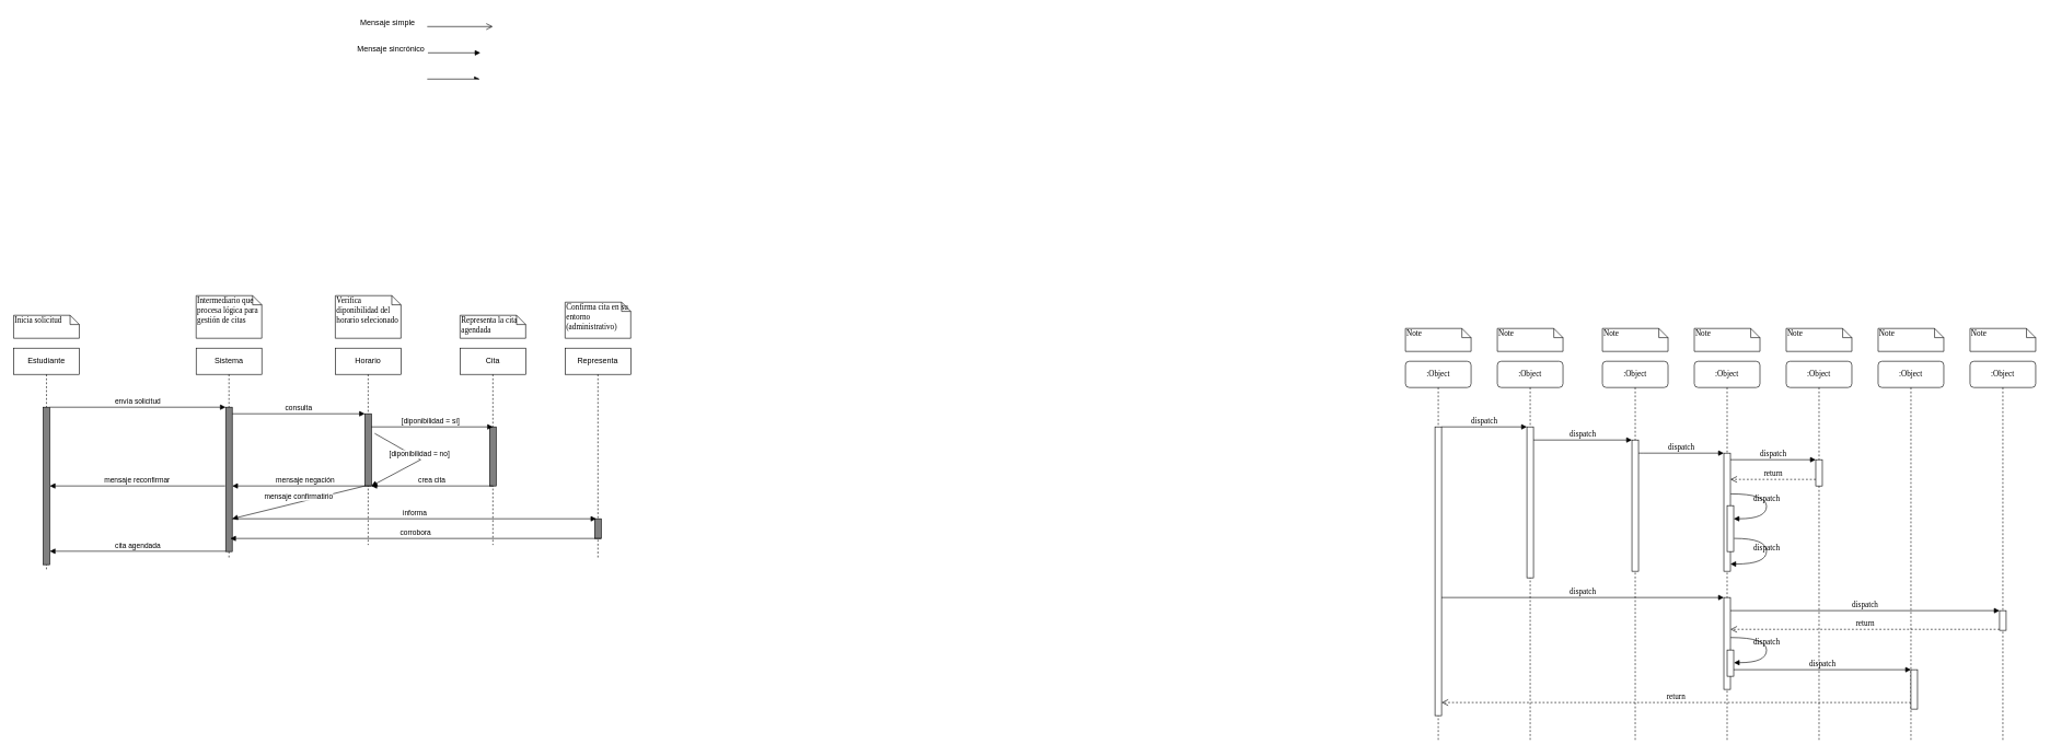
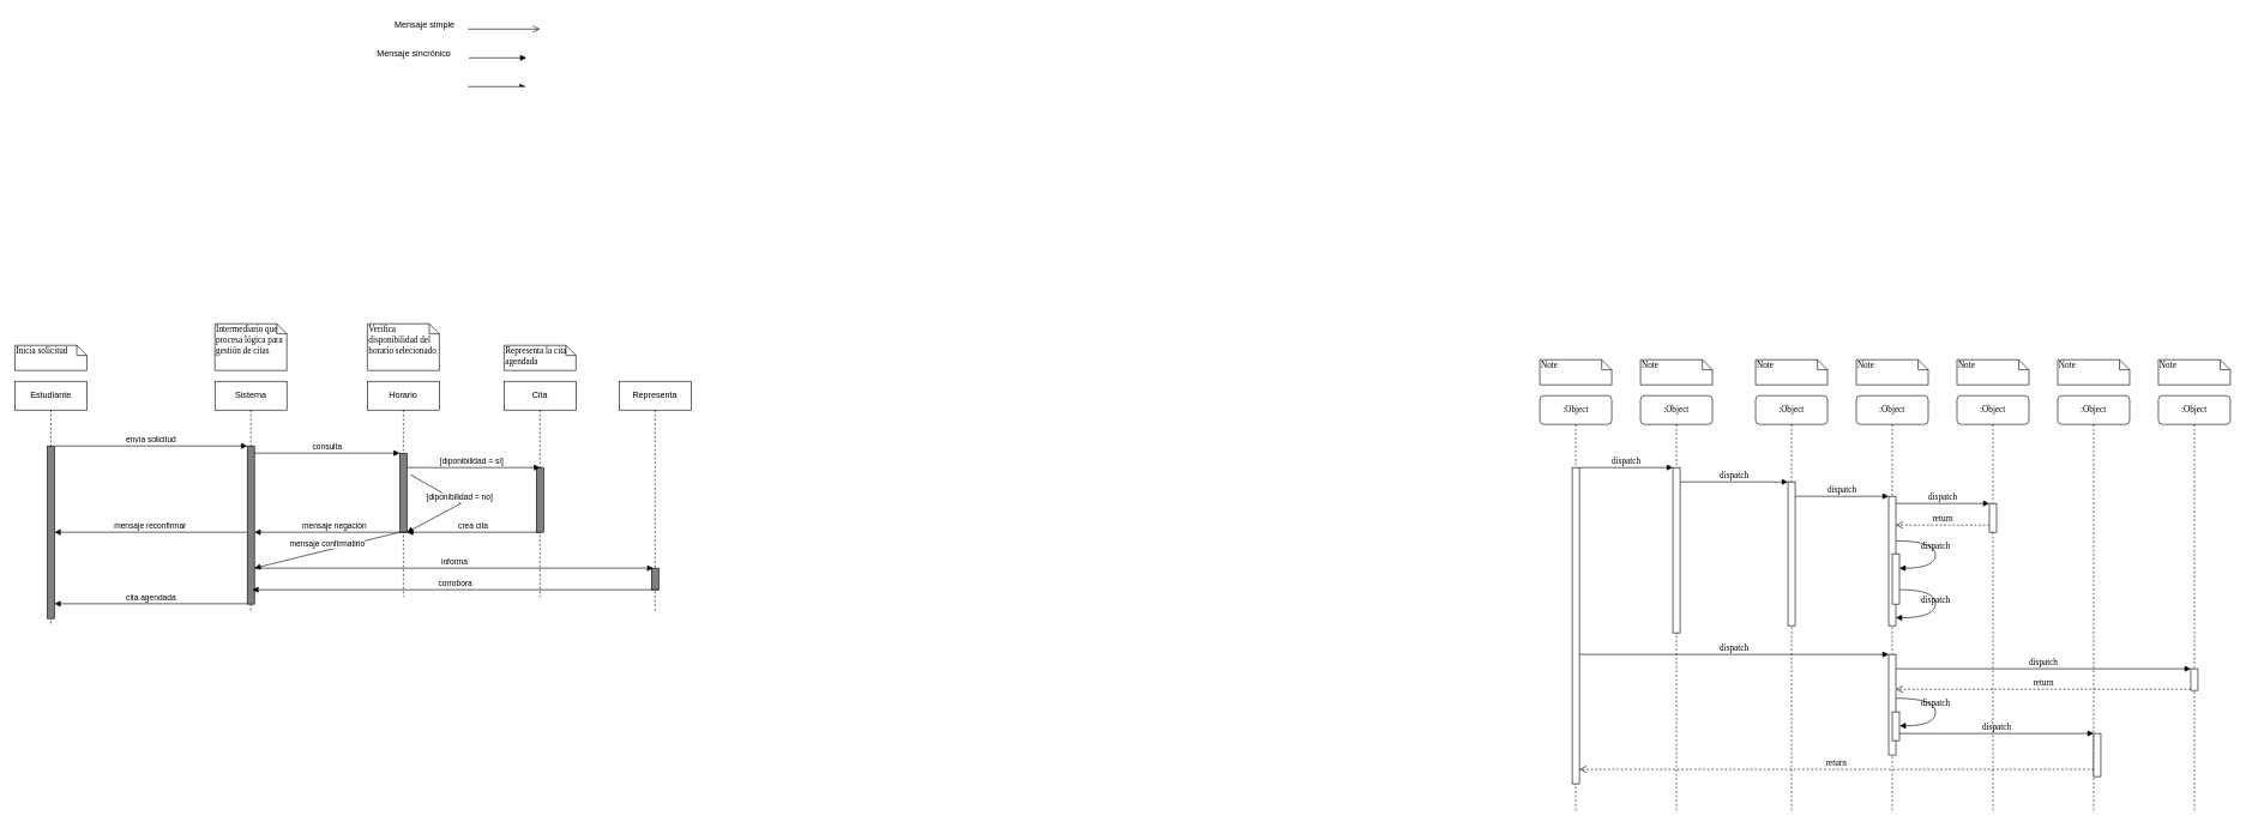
- <mxCell id="44" value="Mensaje sincrónico" style="text;html=1;align=center;verticalAlign=middle;whiteSpace=wrap;rounded=0;" vertex="1" parent="39"><mxGeometry x="20" y="40" width="130" height="30" as="geometry" /></mxCell>
+ <mxCell id="44" value="Mensaje sincrónico" style="text;html=1;align=center;verticalAlign=middle;whiteSpace=wrap;rounded=0;" vertex="1" parent="39"><mxGeometry y="40" width="130" height="30" as="geometry" /></mxCell>
- <mxCell id="61" value="Verifica diponibilidad del horario selecionado" style="shape=note;whiteSpace=wrap;html=1;size=14;verticalAlign=top;align=left;spacingTop=-6;rounded=0;shadow=0;comic=0;labelBackgroundColor=none;strokeWidth=1;fontFamily=Verdana;fontSize=12" parent="58" vertex="1"><mxGeometry width="100" height="65" as="geometry" /></mxCell>
+ <mxCell id="61" value="Verifica disponibilidad del horario selecionado" style="shape=note;whiteSpace=wrap;html=1;size=14;verticalAlign=top;align=left;spacingTop=-6;rounded=0;shadow=0;comic=0;labelBackgroundColor=none;strokeWidth=1;fontFamily=Verdana;fontSize=12" parent="58" vertex="1"><mxGeometry width="100" height="65" as="geometry" /></mxCell>
- <mxCell id="64" value="Confirma cita en su entorno (administrativo)" style="shape=note;whiteSpace=wrap;html=1;size=14;verticalAlign=top;align=left;spacingTop=-6;rounded=0;shadow=0;comic=0;labelBackgroundColor=none;strokeWidth=1;fontFamily=Verdana;fontSize=12" parent="62" vertex="1"><mxGeometry width="100" height="55" as="geometry" /></mxCell>
